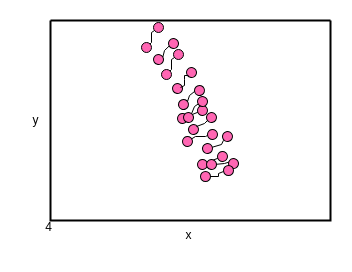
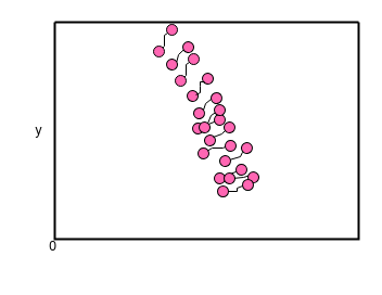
- <mxCell id="51" value="4" style="text;html=1;align=center;verticalAlign=middle;resizable=0;points=[];autosize=1;strokeColor=none;fillColor=none;" parent="1" vertex="1"><mxGeometry x="33" y="212" width="30" height="30" as="geometry" /></mxCell>
+ <mxCell id="51" value="0" style="text;html=1;align=center;verticalAlign=middle;resizable=0;points=[];autosize=1;strokeColor=none;fillColor=none;" parent="1" vertex="1"><mxGeometry x="33" y="212" width="30" height="30" as="geometry" /></mxCell>
- <mxCell id="49" value="x" style="text;html=1;align=center;verticalAlign=middle;resizable=0;points=[];autosize=1;strokeColor=none;fillColor=none;" parent="1" vertex="1"><mxGeometry x="173" y="220" width="30" height="30" as="geometry" /></mxCell>
